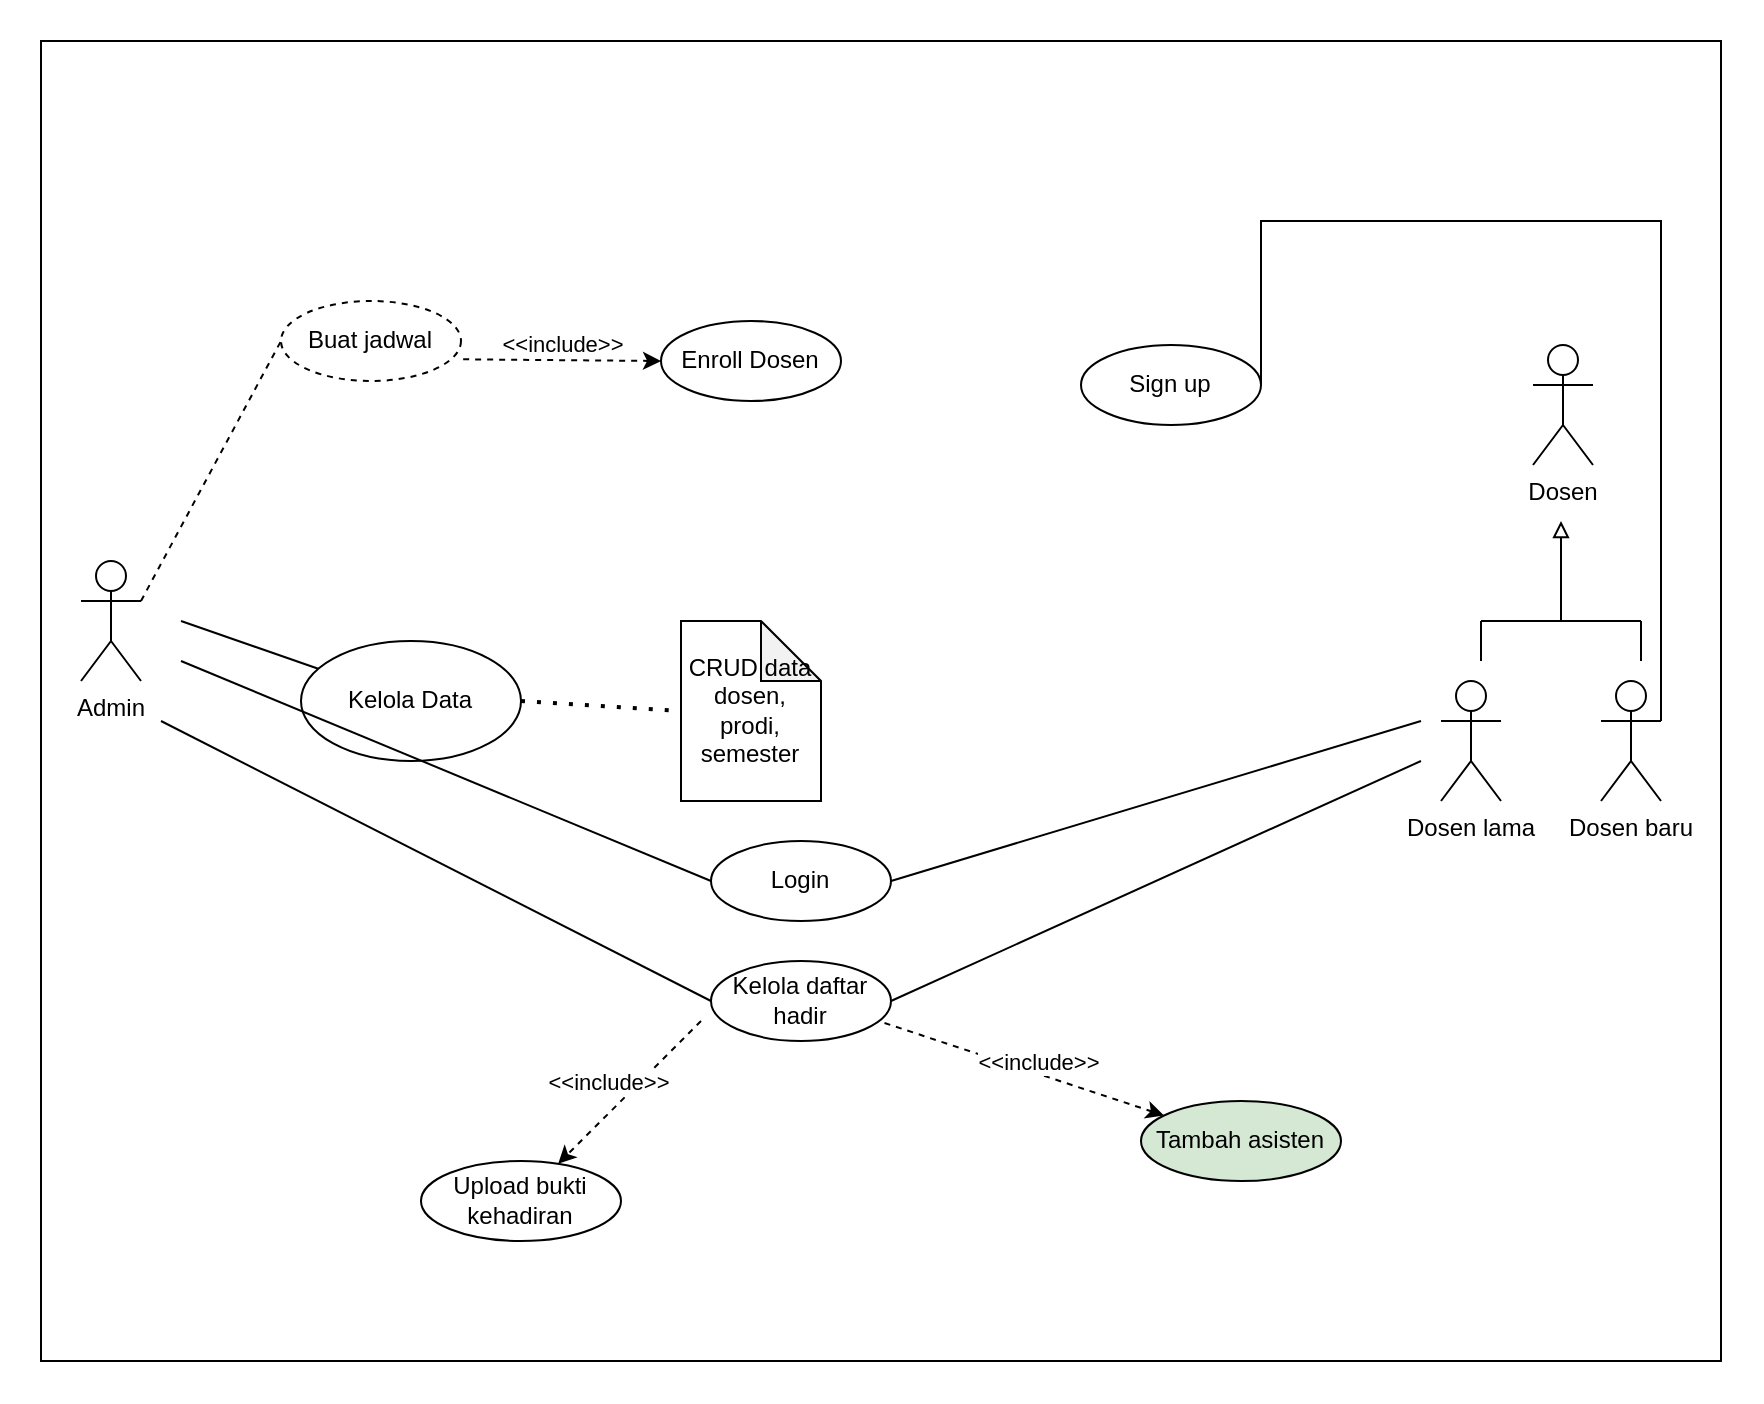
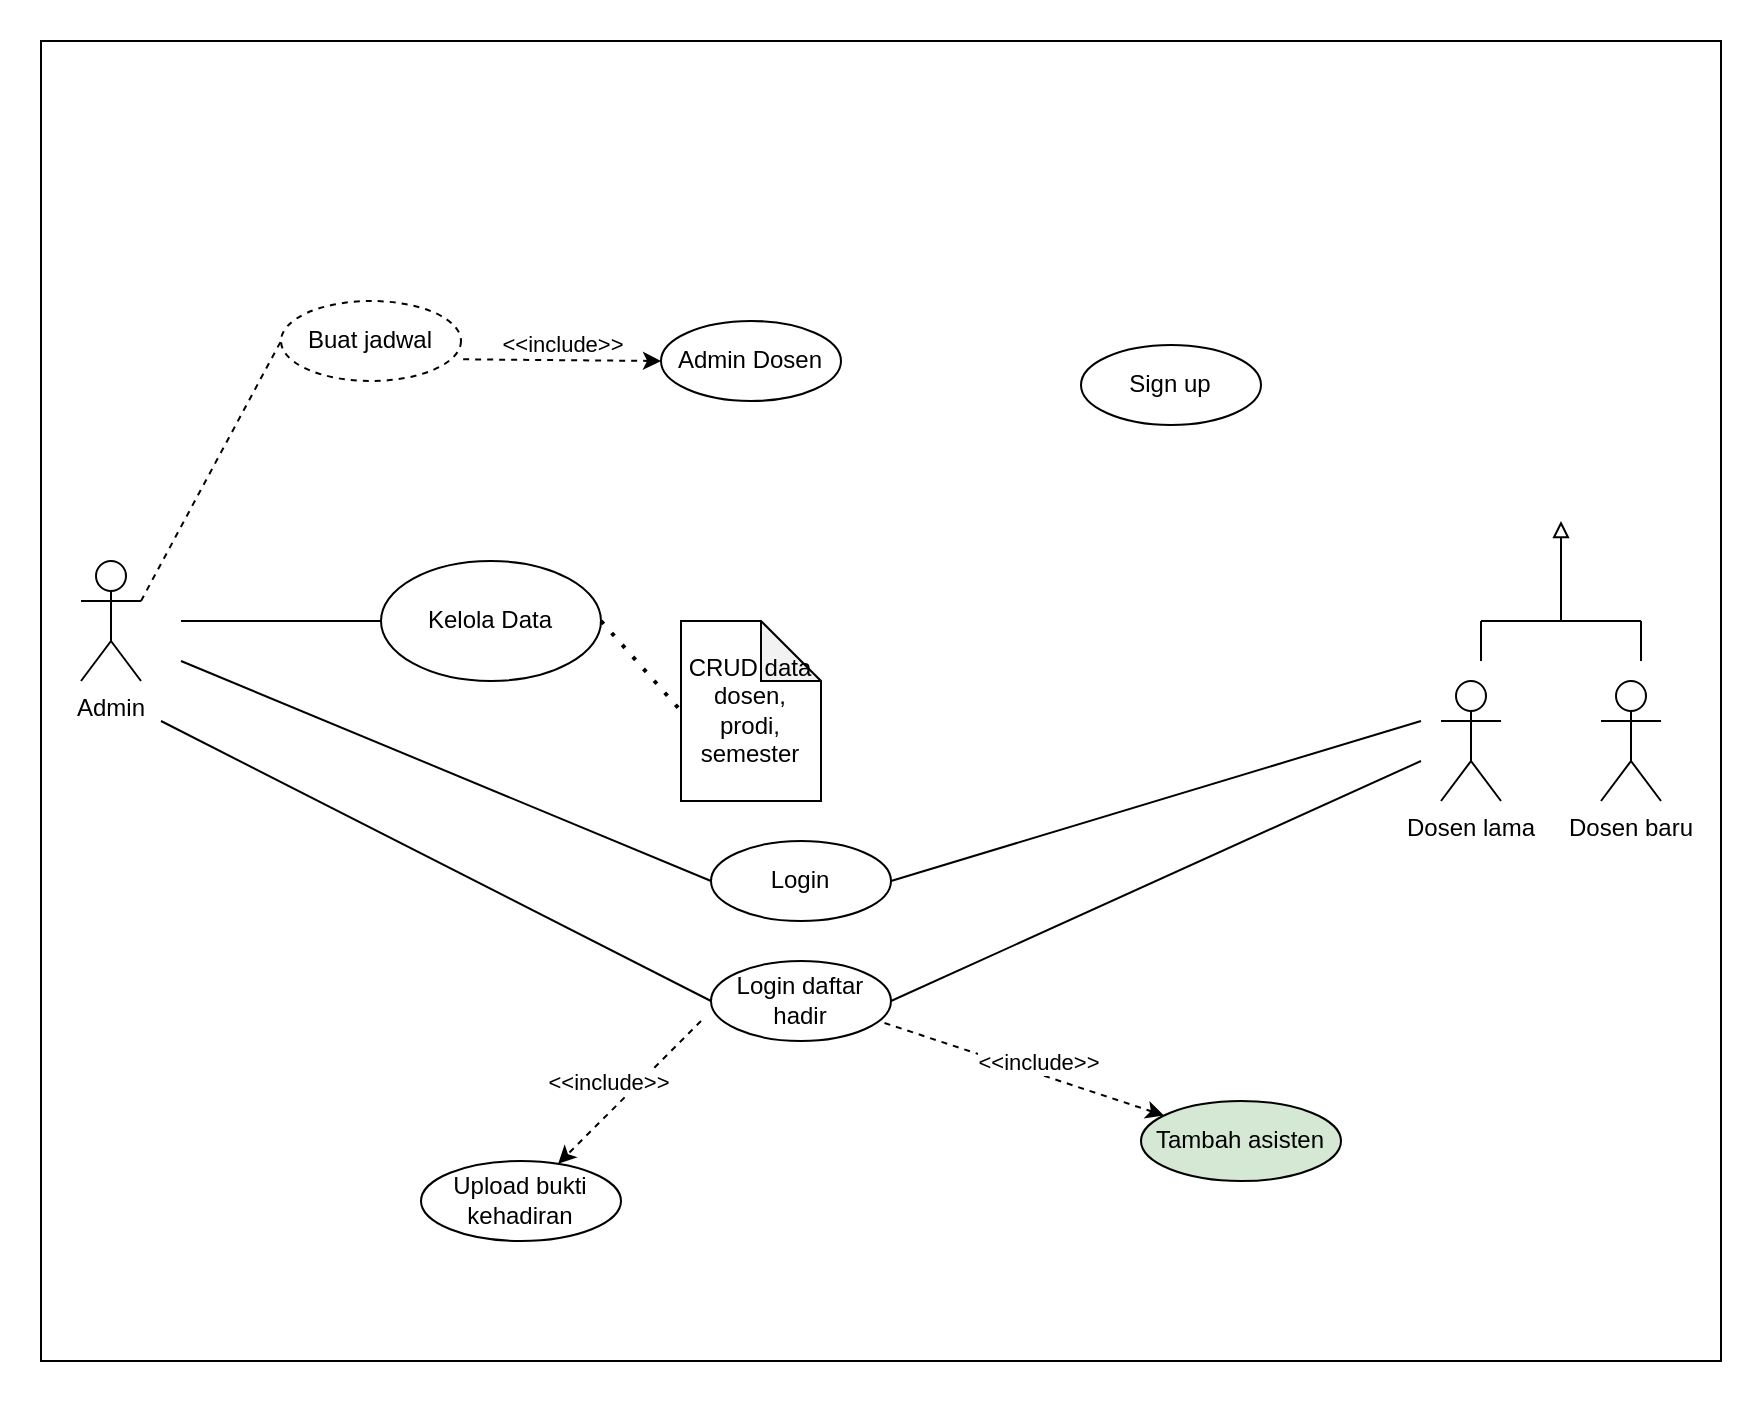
- <mxCell id="16" value="" style="endArrow=none;html=1;rounded=0;entryX=1;entryY=0.333;entryDx=0;entryDy=0;entryPerimeter=0;exitX=1;exitY=0.5;exitDx=0;exitDy=0;" parent="1" source="15" target="6" edge="1"><mxGeometry width="50" height="50" relative="1" as="geometry"><mxPoint x="730" y="540" as="sourcePoint" /><mxPoint x="780" y="490" as="targetPoint" /><Array as="points"><mxPoint x="630" y="110" /><mxPoint x="830" y="110" /></Array></mxGeometry></mxCell>
- <mxCell id="4" value="Enroll Dosen" style="ellipse;whiteSpace=wrap;html=1;" parent="1" vertex="1"><mxGeometry x="330" y="160" width="90" height="40" as="geometry" /></mxCell>
+ <mxCell id="4" value="Admin Dosen" style="ellipse;whiteSpace=wrap;html=1;" parent="1" vertex="1"><mxGeometry x="330" y="160" width="90" height="40" as="geometry" /></mxCell>
- <mxCell id="3" value="Dosen" style="shape=umlActor;verticalLabelPosition=bottom;verticalAlign=top;html=1;outlineConnect=0;" parent="1" vertex="1"><mxGeometry x="766" y="172" width="30" height="60" as="geometry" /></mxCell>
- <mxCell id="22" value="Kelola Data" style="ellipse;whiteSpace=wrap;html=1;" parent="1" vertex="1"><mxGeometry x="150" y="320" width="110" height="60" as="geometry" /></mxCell>
+ <mxCell id="22" value="Kelola Data" style="ellipse;whiteSpace=wrap;html=1;" parent="1" vertex="1"><mxGeometry x="190" y="280" width="110" height="60" as="geometry" /></mxCell>
- <mxCell id="19" value="Kelola daftar hadir" style="ellipse;whiteSpace=wrap;html=1;" parent="1" vertex="1"><mxGeometry x="355" y="480" width="90" height="40" as="geometry" /></mxCell>
+ <mxCell id="19" value="Login daftar hadir" style="ellipse;whiteSpace=wrap;html=1;" parent="1" vertex="1"><mxGeometry x="355" y="480" width="90" height="40" as="geometry" /></mxCell>
